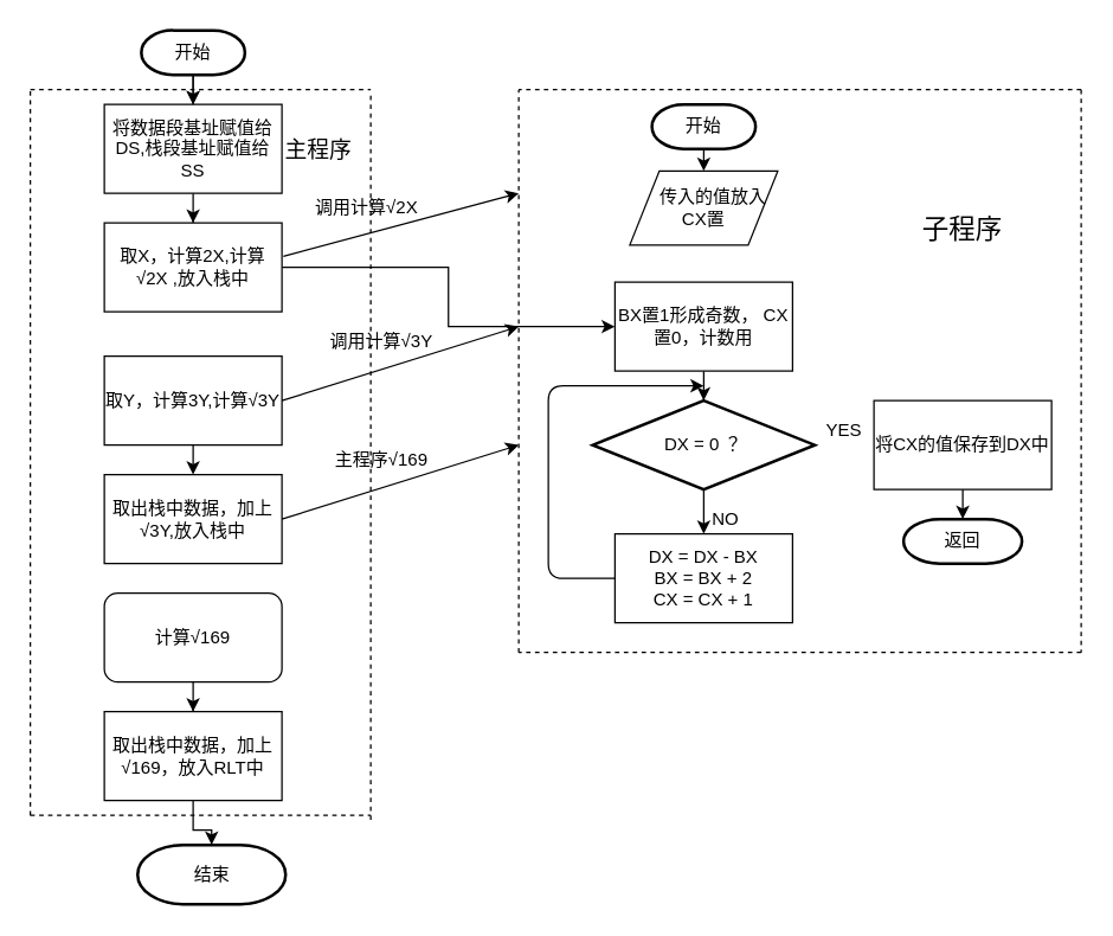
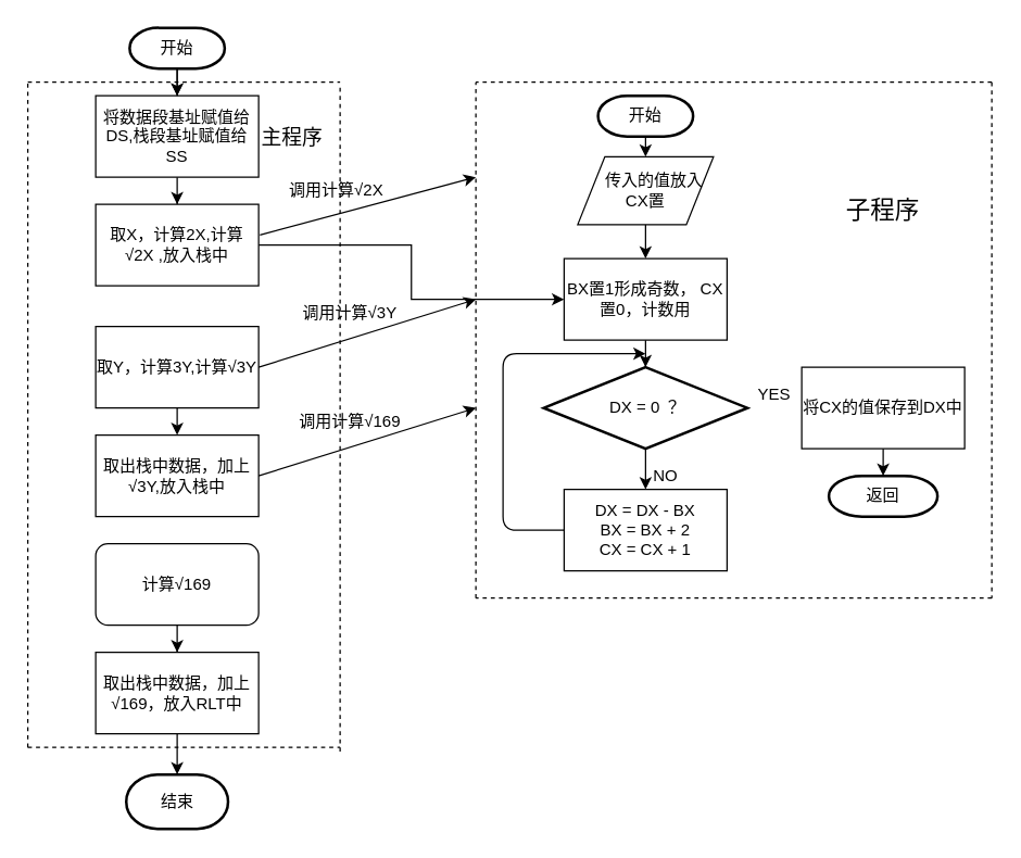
+ <mxCell id="24" value="" style="edgeStyle=orthogonalEdgeStyle;rounded=0;orthogonalLoop=1;jettySize=auto;html=1;" edge="1" parent="1" source="25" target="23"><mxGeometry relative="1" as="geometry" /></mxCell>
- <mxCell id="47" value="主程序√169" style="text;html=1;strokeColor=none;fillColor=none;align=center;verticalAlign=middle;whiteSpace=wrap;rounded=0;" vertex="1" parent="1"><mxGeometry x="210" y="300" width="95" height="20" as="geometry" /></mxCell>
+ <mxCell id="47" value="调用计算√169" style="text;html=1;strokeColor=none;fillColor=none;align=center;verticalAlign=middle;whiteSpace=wrap;rounded=0;" vertex="1" parent="1"><mxGeometry x="210" y="300" width="95" height="20" as="geometry" /></mxCell>
- <mxCell id="16" value="结束" style="strokeWidth=2;html=1;shape=mxgraph.flowchart.terminator;whiteSpace=wrap;" vertex="1" parent="1"><mxGeometry x="92.5" y="570" width="100" height="40" as="geometry" /></mxCell>
+ <mxCell id="16" value="结束" style="strokeWidth=2;html=1;shape=mxgraph.flowchart.terminator;whiteSpace=wrap;" vertex="1" parent="1"><mxGeometry x="92.5" y="570" width="75" height="40" as="geometry" /></mxCell>
